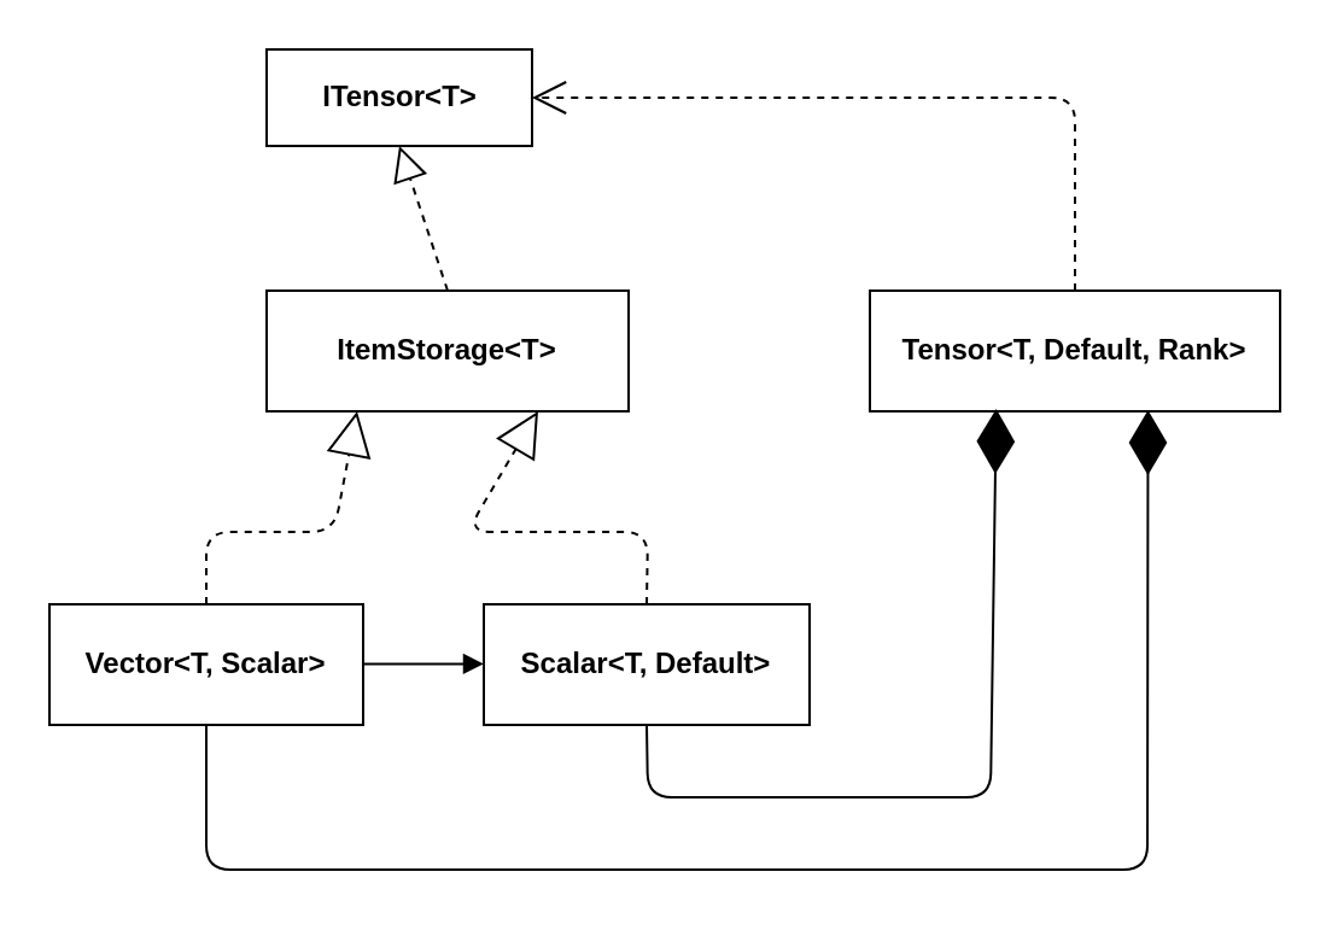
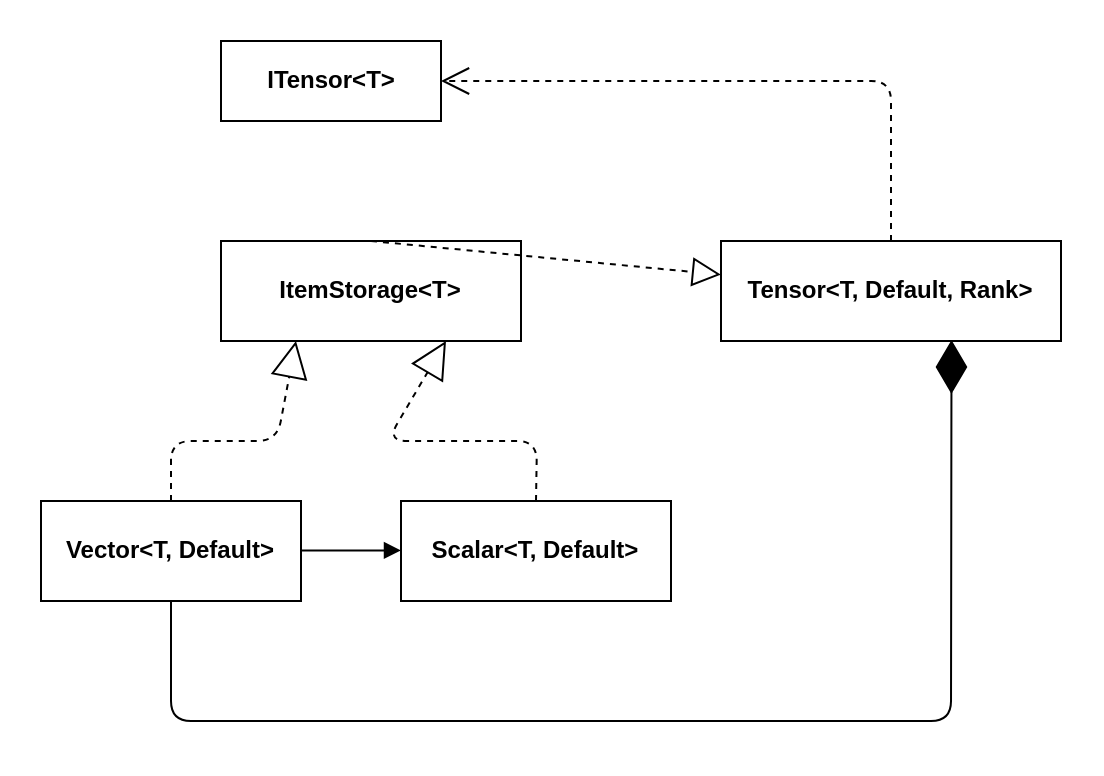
- <mxCell id="7" value="" style="endArrow=block;dashed=1;endFill=0;endSize=12;html=1;entryX=0.5;entryY=1;entryDx=0;entryDy=0;exitX=0.5;exitY=0;exitDx=0;exitDy=0;" edge="1" parent="1" source="3" target="2"><mxGeometry width="160" relative="1" as="geometry"><mxPoint x="165" y="108" as="sourcePoint" /><mxPoint x="370" y="160" as="targetPoint" /></mxGeometry></mxCell>
+ <mxCell id="7" value="" style="endArrow=block;dashed=1;endFill=0;endSize=12;html=1;exitX=0.5;exitY=0;exitDx=0;exitDy=0;" edge="1" parent="1" source="3" target="4"><mxGeometry width="160" relative="1" as="geometry"><mxPoint x="165" y="108" as="sourcePoint" /><mxPoint x="370" y="160" as="targetPoint" /></mxGeometry></mxCell>
- <mxCell id="6" value="&lt;p style=&quot;margin: 0px ; margin-top: 4px ; text-align: center&quot;&gt;&lt;br&gt;&lt;b&gt;Vector&amp;lt;T, Scalar&amp;gt;&lt;/b&gt;&lt;/p&gt;" style="verticalAlign=top;align=left;overflow=fill;fontSize=12;fontFamily=Helvetica;html=1;" vertex="1" parent="1"><mxGeometry x="20" y="250" width="130" height="50" as="geometry" /></mxCell>
+ <mxCell id="6" value="&lt;p style=&quot;margin: 0px ; margin-top: 4px ; text-align: center&quot;&gt;&lt;br&gt;&lt;b&gt;Vector&amp;lt;T, Default&amp;gt;&lt;/b&gt;&lt;/p&gt;" style="verticalAlign=top;align=left;overflow=fill;fontSize=12;fontFamily=Helvetica;html=1;" vertex="1" parent="1"><mxGeometry x="20" y="250" width="130" height="50" as="geometry" /></mxCell>
- <mxCell id="12" value="" style="endArrow=diamondThin;endFill=1;endSize=24;html=1;entryX=0.308;entryY=0.98;entryDx=0;entryDy=0;entryPerimeter=0;exitX=0.5;exitY=1;exitDx=0;exitDy=0;" edge="1" parent="1" source="5" target="4"><mxGeometry width="160" relative="1" as="geometry"><mxPoint x="372" y="280" as="sourcePoint" /><mxPoint x="370" y="160" as="targetPoint" /><Array as="points"><mxPoint x="268" y="330" /><mxPoint x="410" y="330" /></Array></mxGeometry></mxCell>
